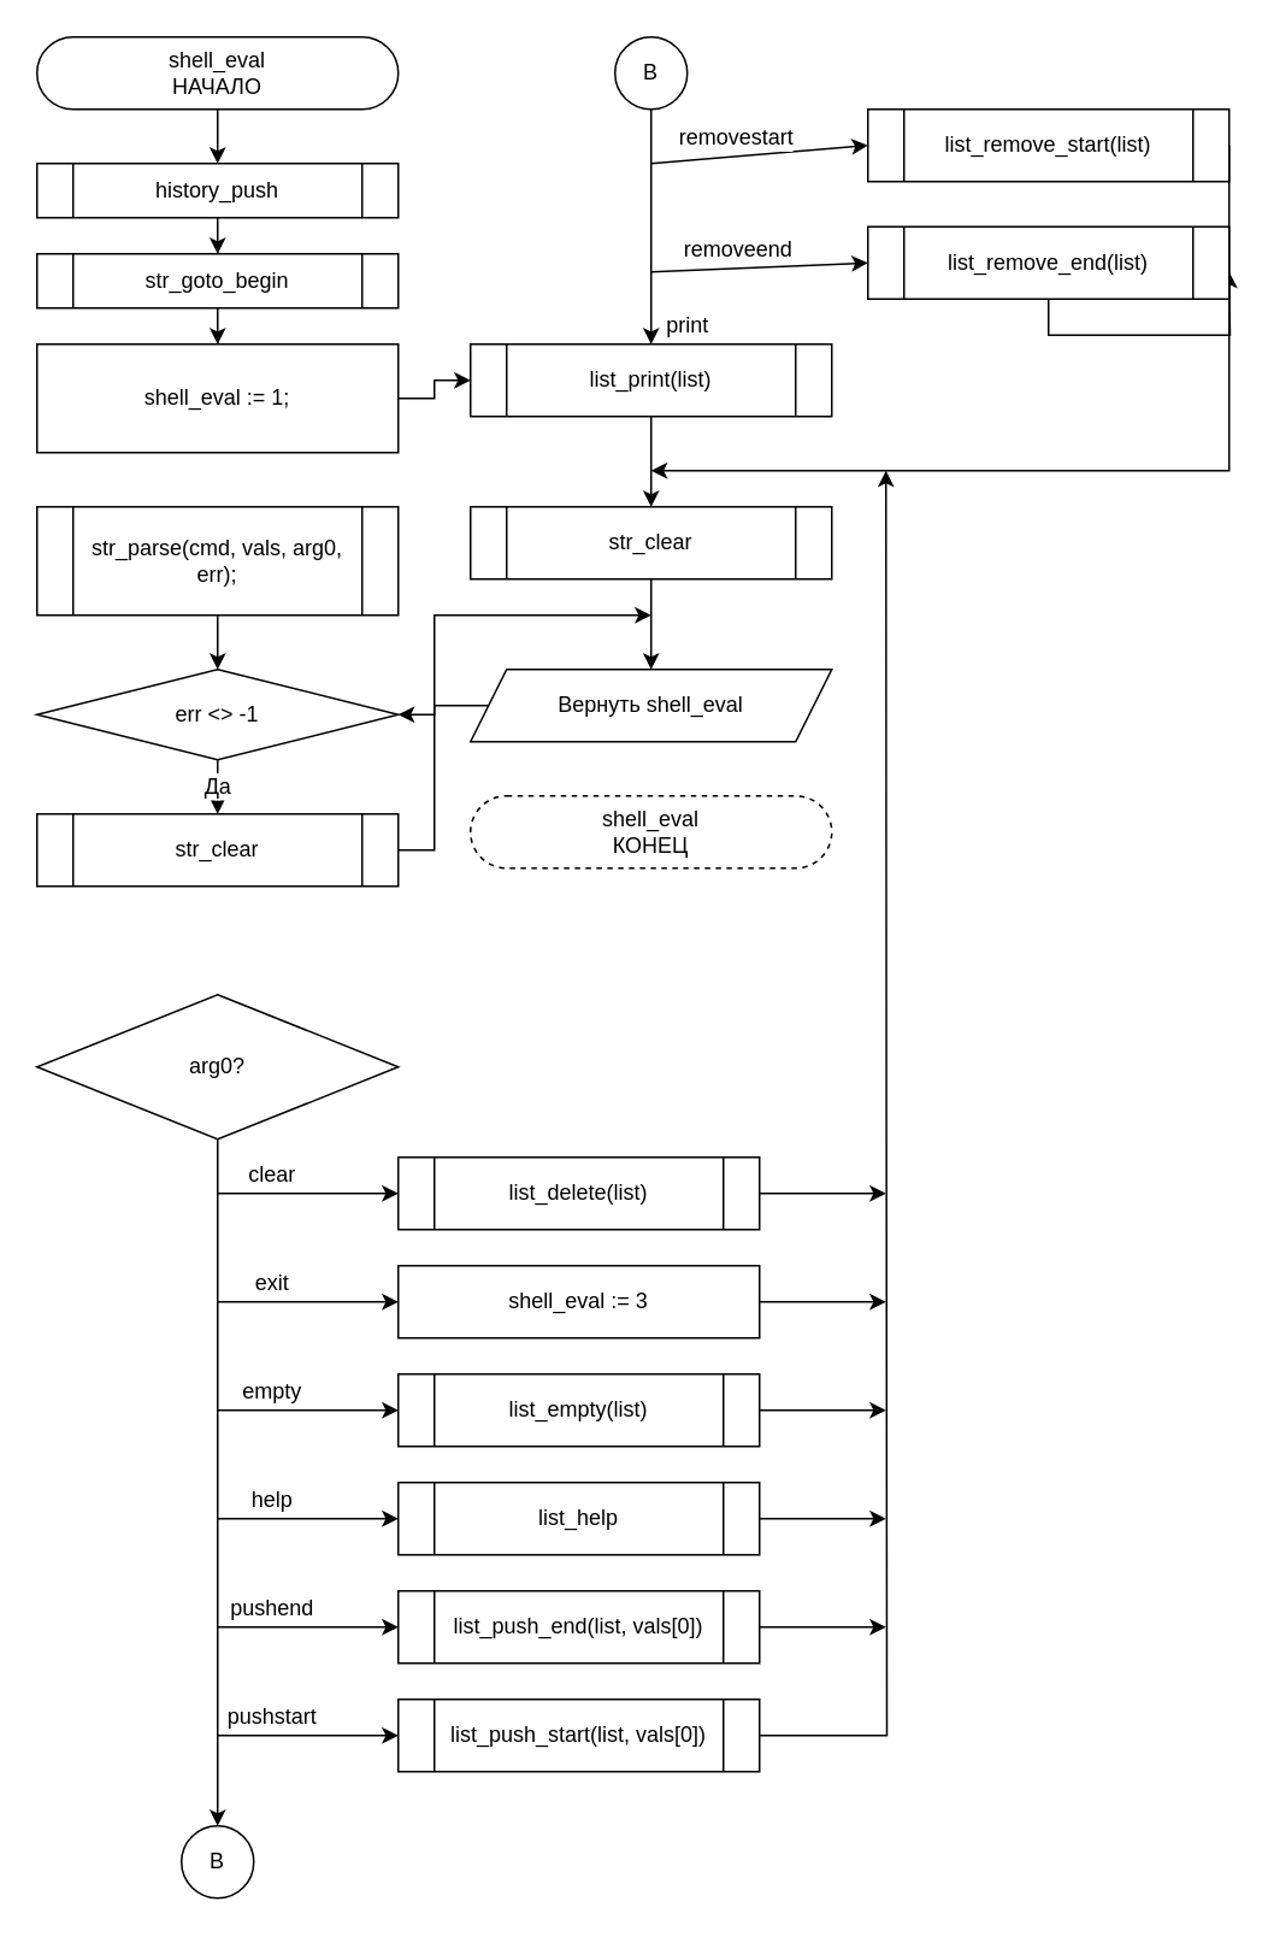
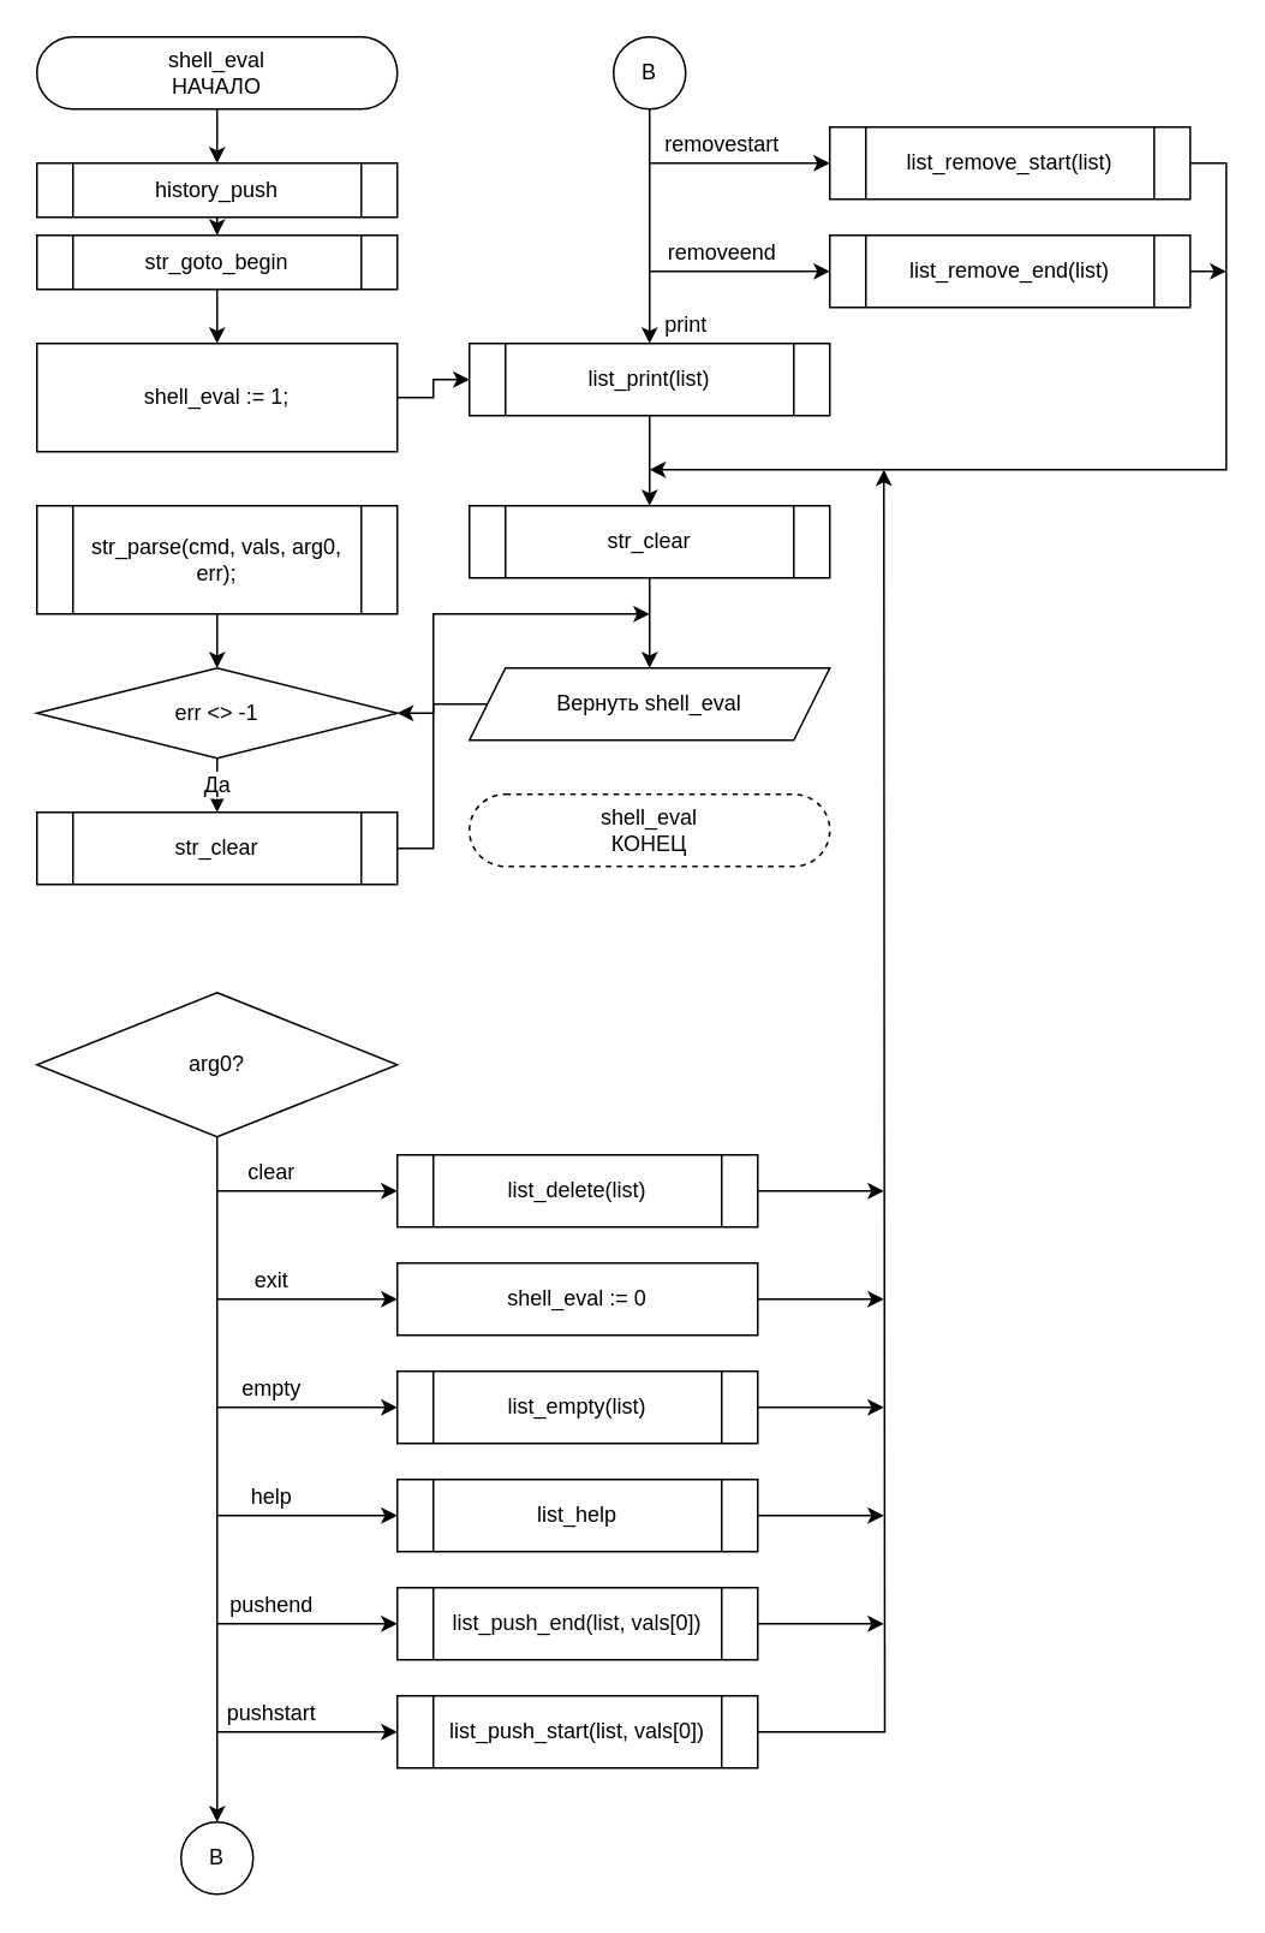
- <mxCell id="42" value="list_remove_start(list)" style="shape=process;whiteSpace=wrap;html=1;backgroundOutline=1;fontSize=12;" parent="1" vertex="1"><mxGeometry x="480" y="60" width="200" height="40" as="geometry" /></mxCell>
+ <mxCell id="42" value="list_remove_start(list)" style="shape=process;whiteSpace=wrap;html=1;backgroundOutline=1;fontSize=12;" parent="1" vertex="1"><mxGeometry x="460" y="70" width="200" height="40" as="geometry" /></mxCell>
- <mxCell id="45" value="list_remove_end(list)" style="shape=process;whiteSpace=wrap;html=1;backgroundOutline=1;fontSize=12;" parent="1" vertex="1"><mxGeometry x="480" y="125" width="200" height="40" as="geometry" /></mxCell>
+ <mxCell id="45" value="list_remove_end(list)" style="shape=process;whiteSpace=wrap;html=1;backgroundOutline=1;fontSize=12;" parent="1" vertex="1"><mxGeometry x="460" y="130" width="200" height="40" as="geometry" /></mxCell>
- <mxCell id="7" value="str_goto_begin" style="shape=process;whiteSpace=wrap;html=1;backgroundOutline=1;fontSize=12;" parent="1" vertex="1"><mxGeometry x="20" y="140" width="200" height="30" as="geometry" /></mxCell>
+ <mxCell id="7" value="str_goto_begin" style="shape=process;whiteSpace=wrap;html=1;backgroundOutline=1;fontSize=12;" parent="1" vertex="1"><mxGeometry x="20" y="130" width="200" height="30" as="geometry" /></mxCell>
- <mxCell id="23" value="shell_eval := 3" style="rounded=0;whiteSpace=wrap;html=1;fontSize=12;" parent="1" vertex="1"><mxGeometry x="220" y="700" width="200" height="40" as="geometry" /></mxCell>
+ <mxCell id="23" value="shell_eval := 0" style="rounded=0;whiteSpace=wrap;html=1;fontSize=12;" parent="1" vertex="1"><mxGeometry x="220" y="700" width="200" height="40" as="geometry" /></mxCell>
